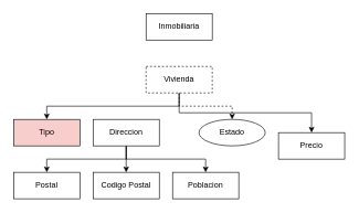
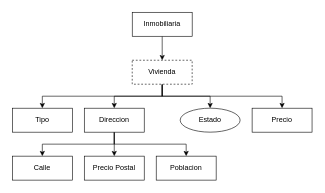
+ <mxCell id="2" value="" style="edgeStyle=orthogonalEdgeStyle;rounded=0;orthogonalLoop=1;jettySize=auto;html=1;" edge="1" parent="1" source="3" target="8"><mxGeometry relative="1" as="geometry" /></mxCell>
- <mxCell id="6" style="edgeStyle=orthogonalEdgeStyle;rounded=0;orthogonalLoop=1;jettySize=auto;html=1;exitX=0.5;exitY=1;exitDx=0;exitDy=0;dashed=1;" edge="1" parent="1" source="8" target="10"><mxGeometry relative="1" as="geometry" /></mxCell>
+ <mxCell id="6" style="edgeStyle=orthogonalEdgeStyle;rounded=0;orthogonalLoop=1;jettySize=auto;html=1;exitX=0.5;exitY=1;exitDx=0;exitDy=0;" edge="1" parent="1" source="8" target="10"><mxGeometry relative="1" as="geometry" /></mxCell>
+ <mxCell id="4" style="edgeStyle=orthogonalEdgeStyle;rounded=0;orthogonalLoop=1;jettySize=auto;html=1;exitX=0.5;exitY=1;exitDx=0;exitDy=0;entryX=0.5;entryY=0;entryDx=0;entryDy=0;" edge="1" parent="1" source="8" target="14"><mxGeometry relative="1" as="geometry" /></mxCell>
- <mxCell id="9" value="&lt;div&gt;Tipo&lt;/div&gt;" style="whiteSpace=wrap;html=1;align=center;fillColor=#f8cecc;" vertex="1" parent="1"><mxGeometry x="20" y="180" width="100" height="40" as="geometry" /></mxCell>
+ <mxCell id="9" value="&lt;div&gt;Tipo&lt;/div&gt;" style="whiteSpace=wrap;html=1;align=center;" vertex="1" parent="1"><mxGeometry x="20" y="180" width="100" height="40" as="geometry" /></mxCell>
- <mxCell id="18" value="Precio" style="whiteSpace=wrap;html=1;align=center;" vertex="1" parent="1"><mxGeometry x="420" y="200" width="100" height="40" as="geometry" /></mxCell>
+ <mxCell id="18" value="Precio" style="whiteSpace=wrap;html=1;align=center;" vertex="1" parent="1"><mxGeometry x="420" y="180" width="100" height="40" as="geometry" /></mxCell>
- <mxCell id="15" value="Postal" style="whiteSpace=wrap;html=1;align=center;" vertex="1" parent="1"><mxGeometry x="20" y="260" width="100" height="40" as="geometry" /></mxCell>
+ <mxCell id="15" value="Calle" style="whiteSpace=wrap;html=1;align=center;" vertex="1" parent="1"><mxGeometry x="20" y="260" width="100" height="40" as="geometry" /></mxCell>
- <mxCell id="16" value="&lt;div&gt;Codigo Postal&lt;/div&gt;" style="whiteSpace=wrap;html=1;align=center;" vertex="1" parent="1"><mxGeometry x="140" y="260" width="100" height="40" as="geometry" /></mxCell>
+ <mxCell id="16" value="&lt;div&gt;Precio Postal&lt;/div&gt;" style="whiteSpace=wrap;html=1;align=center;" vertex="1" parent="1"><mxGeometry x="140" y="260" width="100" height="40" as="geometry" /></mxCell>
